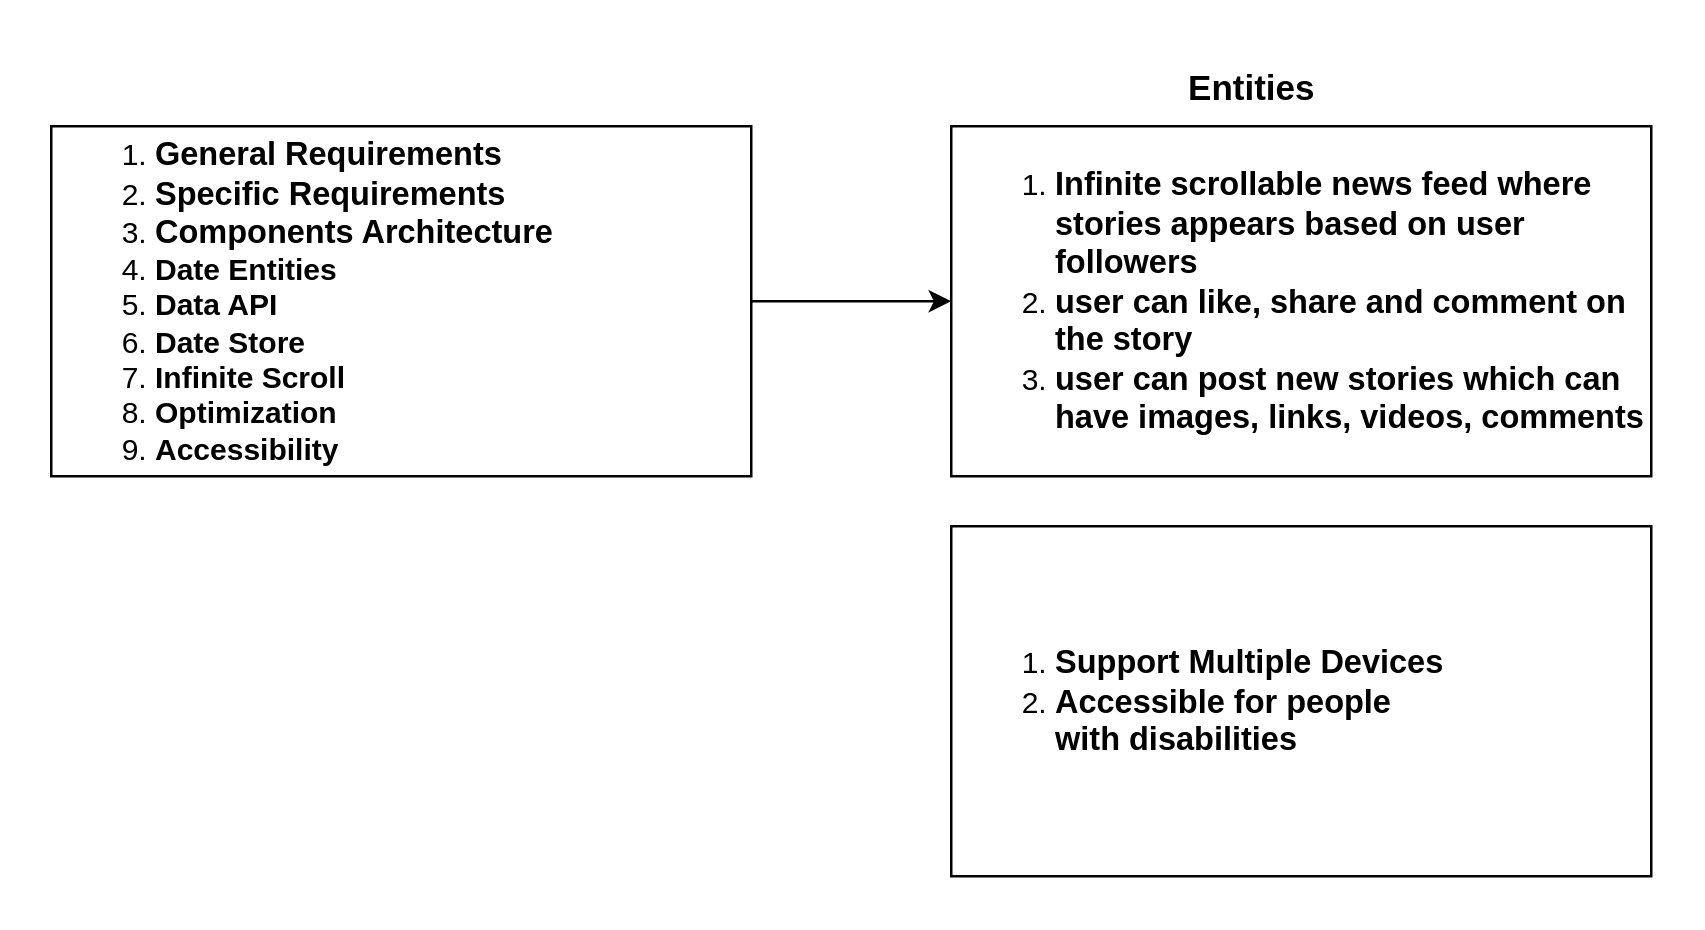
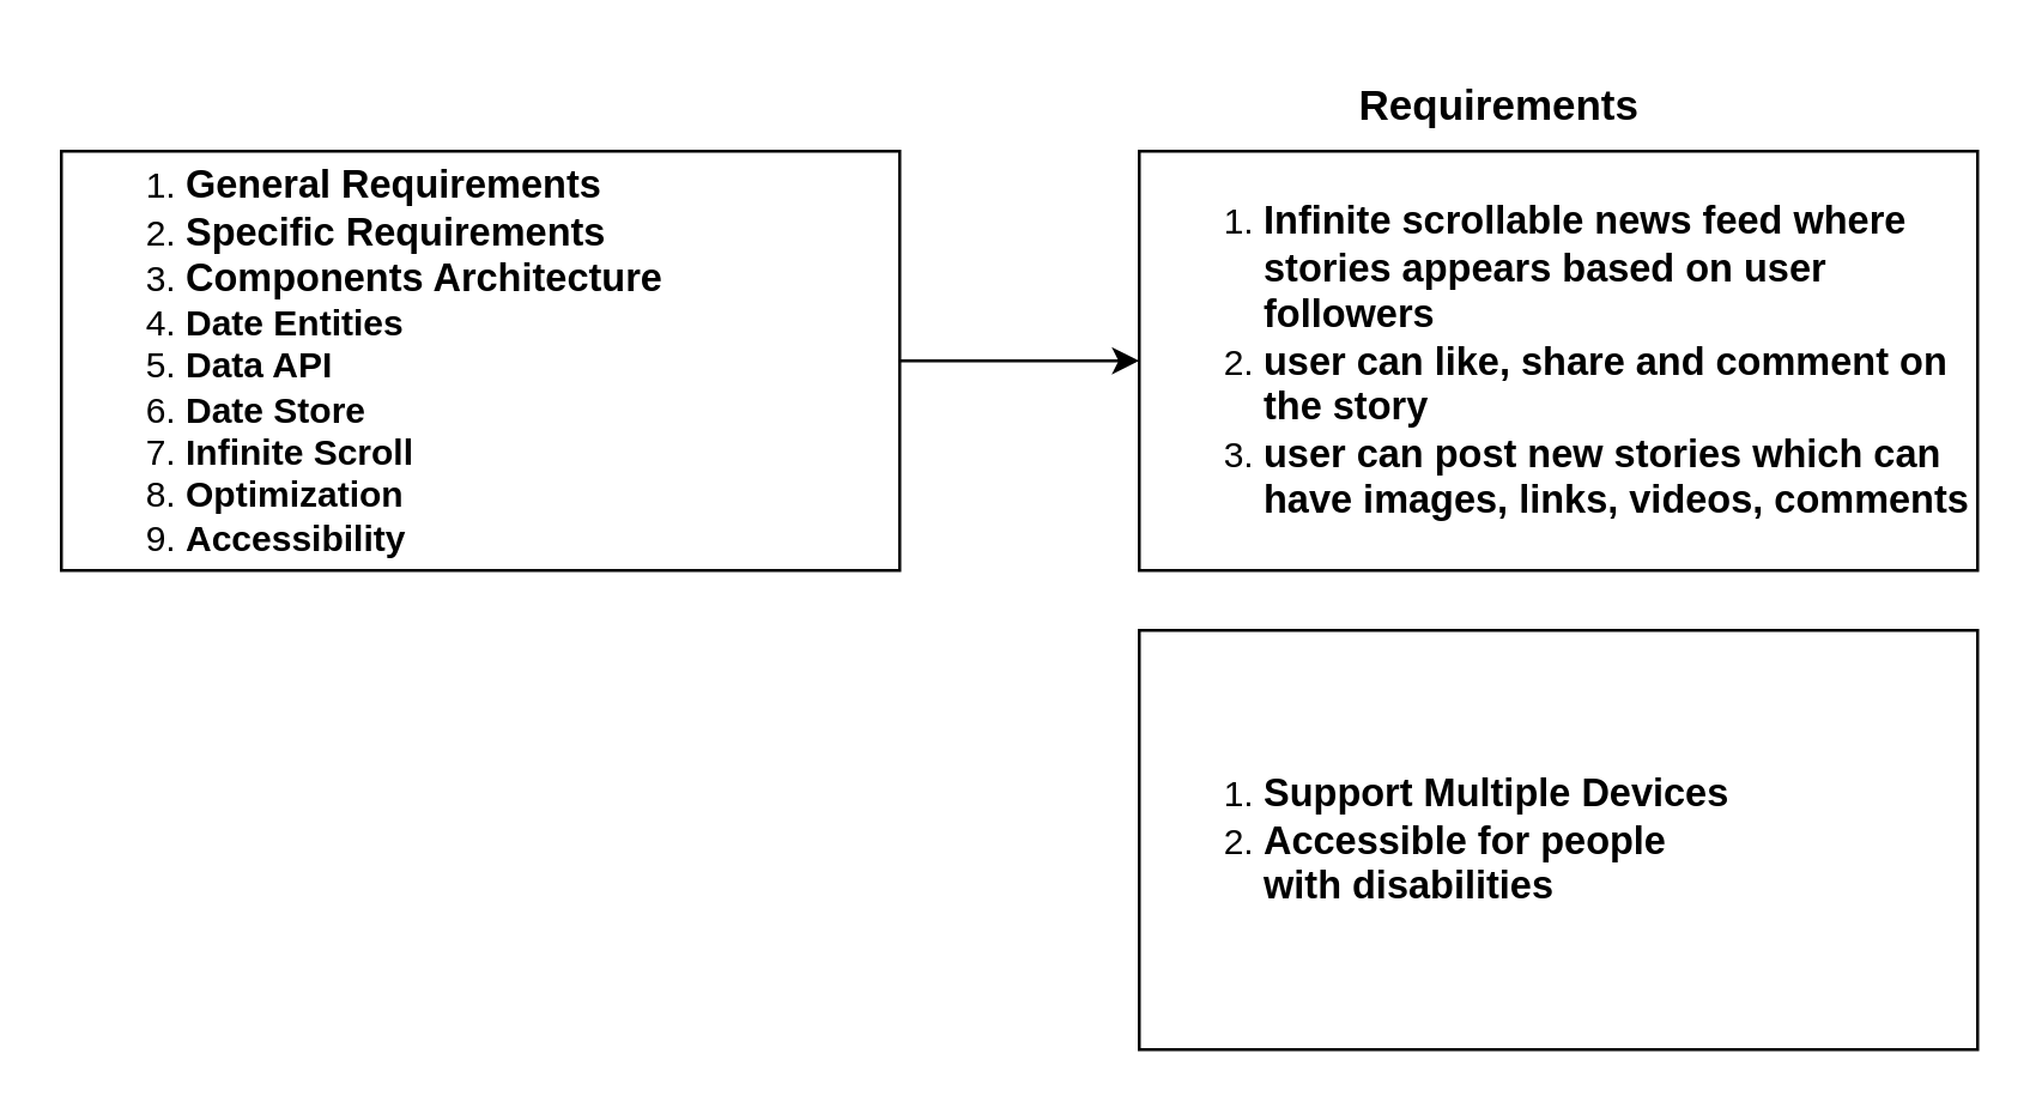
- <mxCell id="6" value="&lt;b&gt;&lt;font style=&quot;font-size: 14px;&quot;&gt;Entities&lt;/font&gt;&lt;/b&gt;" style="text;html=1;align=center;verticalAlign=middle;resizable=0;points=[];autosize=1;strokeColor=none;fillColor=none;" vertex="1" parent="1"><mxGeometry x="440" y="20" width="120" height="30" as="geometry" /></mxCell>
+ <mxCell id="6" value="&lt;b&gt;&lt;font style=&quot;font-size: 14px;&quot;&gt;Requirements&lt;/font&gt;&lt;/b&gt;" style="text;html=1;align=center;verticalAlign=middle;resizable=0;points=[];autosize=1;strokeColor=none;fillColor=none;" vertex="1" parent="1"><mxGeometry x="440" y="20" width="120" height="30" as="geometry" /></mxCell>
